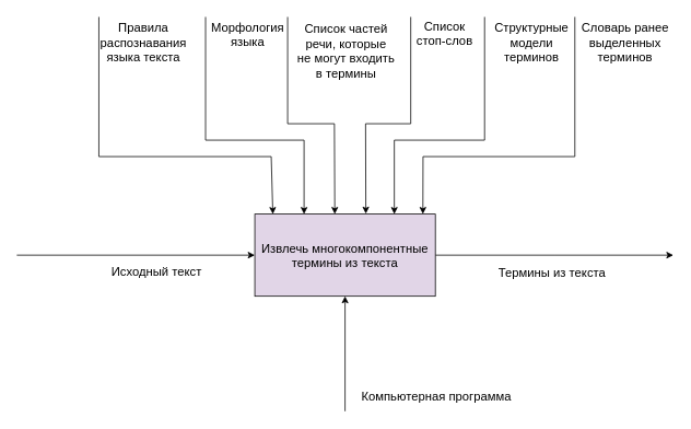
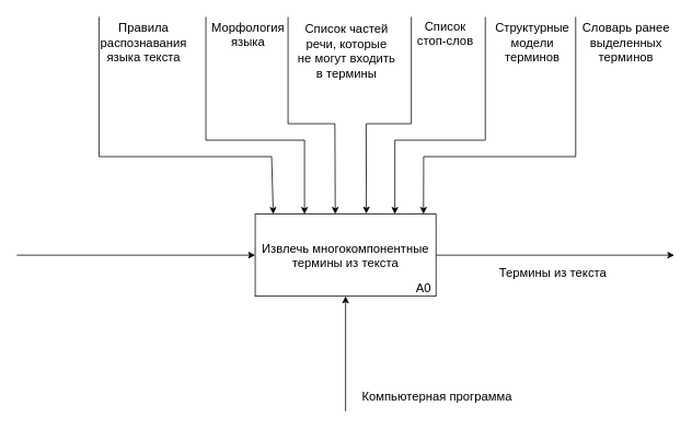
- <mxCell id="4" value="Извлечь многокомпонентные&lt;br style=&quot;font-size: 15px;&quot;&gt;термины из текста" style="rounded=0;whiteSpace=wrap;html=1;fontSize=15;fillColor=#e1d5e7;" parent="1" vertex="1"><mxGeometry x="310" y="260" width="220" height="100" as="geometry" /></mxCell>
+ <mxCell id="4" value="Извлечь многокомпонентные&lt;br style=&quot;font-size: 15px;&quot;&gt;термины из текста" style="rounded=0;whiteSpace=wrap;html=1;fontSize=15;" parent="1" vertex="1"><mxGeometry x="310" y="260" width="220" height="100" as="geometry" /></mxCell>
- <mxCell id="6" value="Исходный текст" style="text;html=1;align=center;verticalAlign=middle;resizable=0;points=[];autosize=1;strokeColor=none;fillColor=none;fontSize=15;" parent="1" vertex="1"><mxGeometry x="125" y="320" width="130" height="20" as="geometry" /></mxCell>
+ <mxCell id="21" value="A0" style="text;html=1;strokeColor=none;fillColor=none;align=center;verticalAlign=middle;whiteSpace=wrap;rounded=0;fontSize=15;" parent="1" vertex="1"><mxGeometry x="500" y="340" width="30" height="20" as="geometry" /></mxCell>
